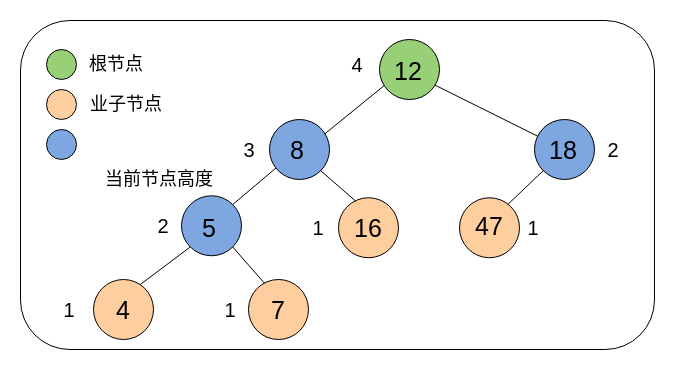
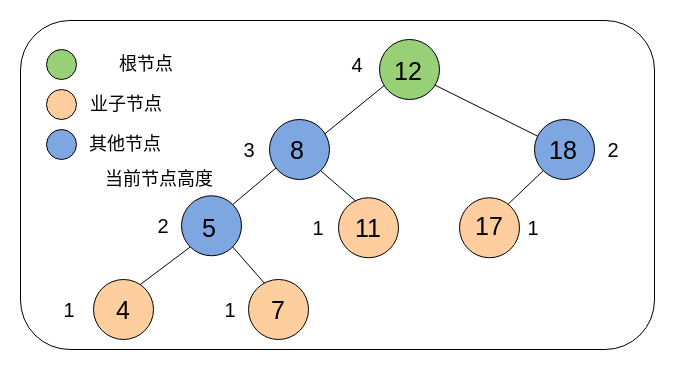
- <mxCell id="22" value="&lt;font style=&quot;font-size: 18px&quot;&gt;根节点&lt;/font&gt;" style="text;html=1;strokeColor=none;fillColor=none;align=center;verticalAlign=middle;whiteSpace=wrap;rounded=0;" parent="1" vertex="1"><mxGeometry x="76" y="54" width="80" height="20" as="geometry" /></mxCell>
+ <mxCell id="22" value="&lt;font style=&quot;font-size: 18px&quot;&gt;根节点&lt;/font&gt;" style="text;html=1;strokeColor=none;fillColor=none;align=center;verticalAlign=middle;whiteSpace=wrap;rounded=0;" parent="1" vertex="1"><mxGeometry x="106" y="54" width="80" height="20" as="geometry" /></mxCell>
+ <mxCell id="23" value="&lt;font style=&quot;font-size: 18px&quot;&gt;其他节点&lt;/font&gt;" style="text;html=1;strokeColor=none;fillColor=none;align=center;verticalAlign=middle;whiteSpace=wrap;rounded=0;" parent="1" vertex="1"><mxGeometry x="76" y="134" width="98" height="20" as="geometry" /></mxCell>
- <mxCell id="27" value="&lt;span style=&quot;font-size: 25px&quot;&gt;47&lt;/span&gt;" style="text;html=1;strokeColor=none;fillColor=none;align=center;verticalAlign=middle;whiteSpace=wrap;rounded=0;" parent="1" vertex="1"><mxGeometry x="469" y="215.25" width="40" height="20" as="geometry" /></mxCell>
+ <mxCell id="27" value="&lt;span style=&quot;font-size: 25px&quot;&gt;17&lt;/span&gt;" style="text;html=1;strokeColor=none;fillColor=none;align=center;verticalAlign=middle;whiteSpace=wrap;rounded=0;" parent="1" vertex="1"><mxGeometry x="469" y="215.25" width="40" height="20" as="geometry" /></mxCell>
- <mxCell id="20" value="&lt;span style=&quot;font-size: 25px&quot;&gt;16&lt;/span&gt;" style="text;html=1;strokeColor=none;fillColor=none;align=center;verticalAlign=middle;whiteSpace=wrap;rounded=0;" parent="1" vertex="1"><mxGeometry x="348" y="217.25" width="40" height="20" as="geometry" /></mxCell>
+ <mxCell id="20" value="&lt;span style=&quot;font-size: 25px&quot;&gt;11&lt;/span&gt;" style="text;html=1;strokeColor=none;fillColor=none;align=center;verticalAlign=middle;whiteSpace=wrap;rounded=0;" parent="1" vertex="1"><mxGeometry x="348" y="217.25" width="40" height="20" as="geometry" /></mxCell>
